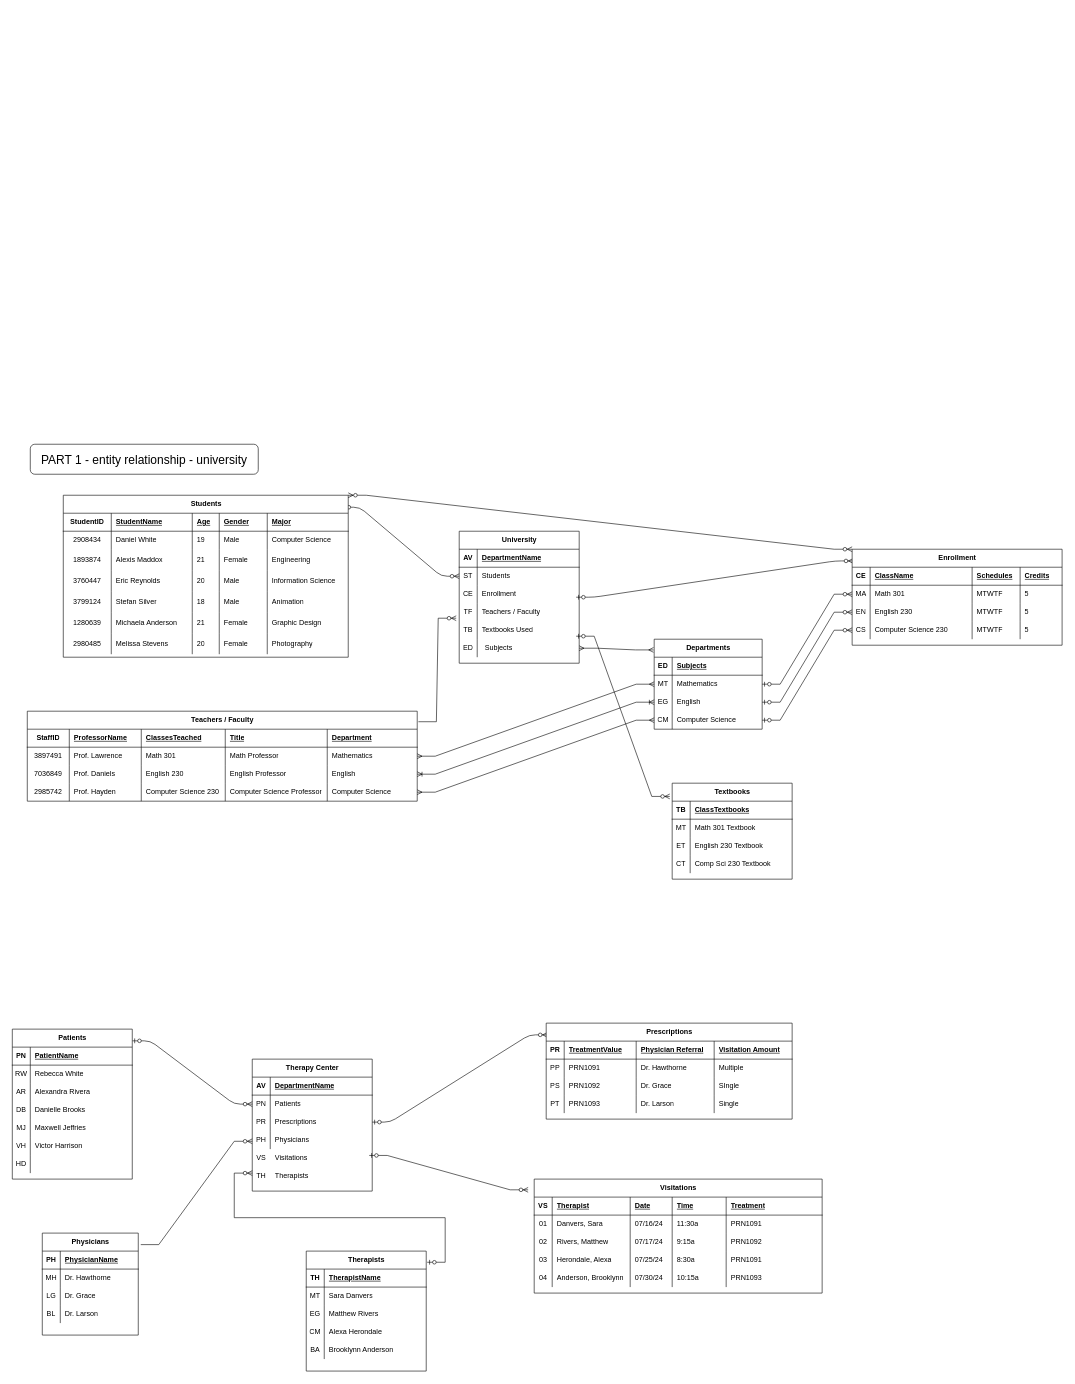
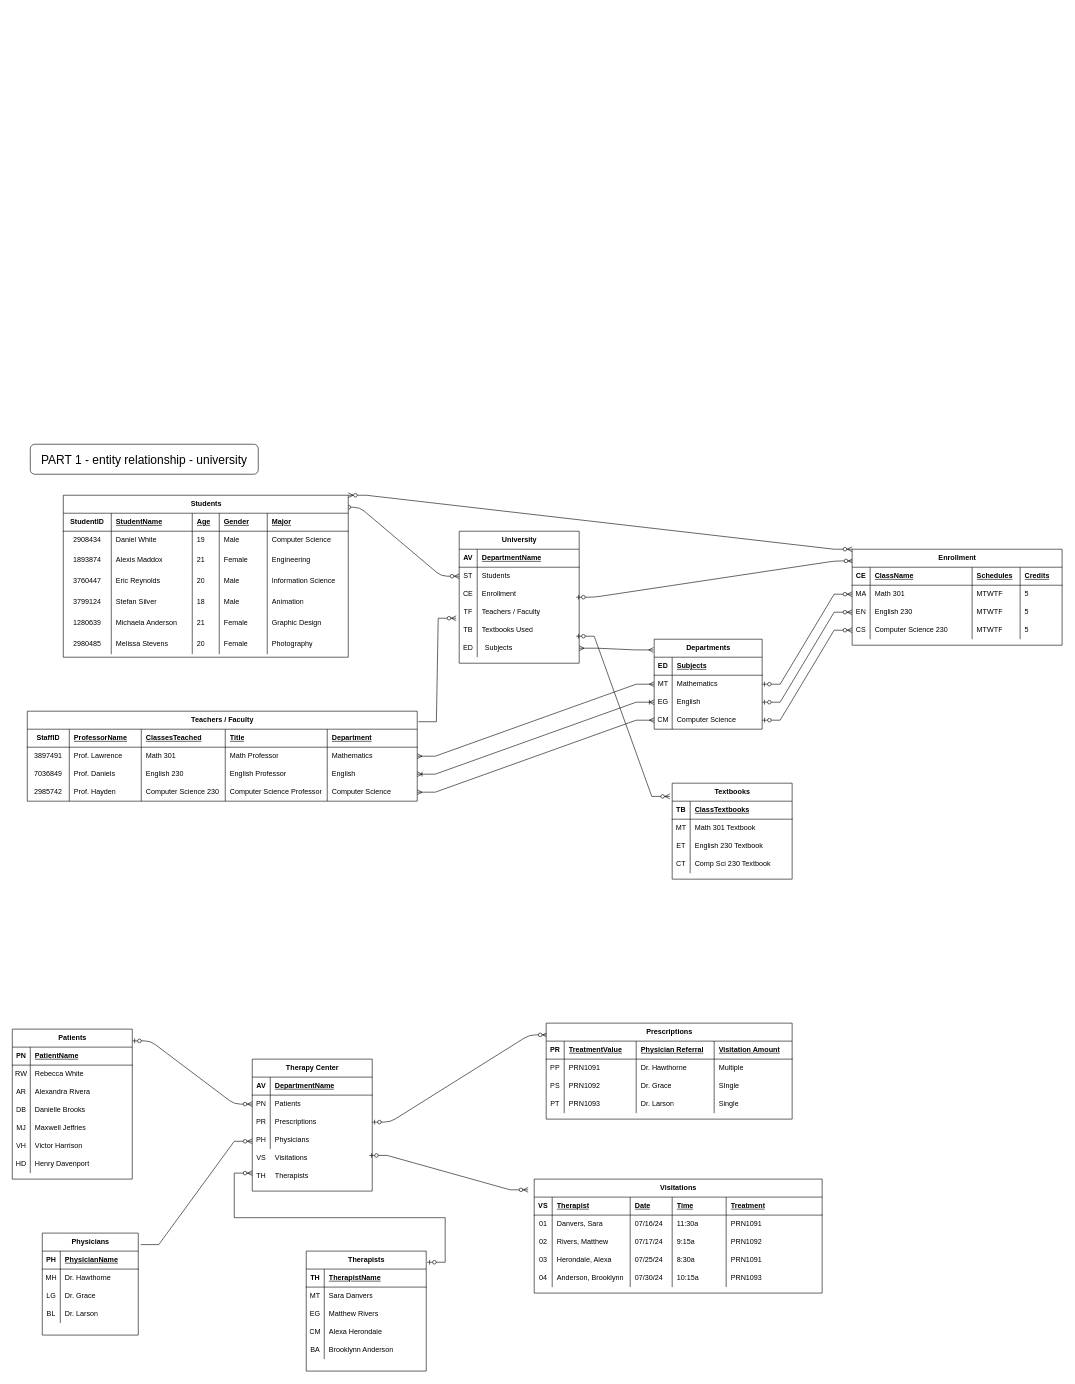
+ <mxCell id="277" value="Henry Davenport" style="shape=partialRectangle;connectable=0;fillColor=none;top=0;left=0;bottom=0;right=0;align=left;spacingLeft=6;overflow=hidden;whiteSpace=wrap;html=1;" parent="1" vertex="1"><mxGeometry x="50" y="1925" width="170" height="30" as="geometry"><mxRectangle width="170" height="30" as="alternateBounds" /></mxGeometry></mxCell>
